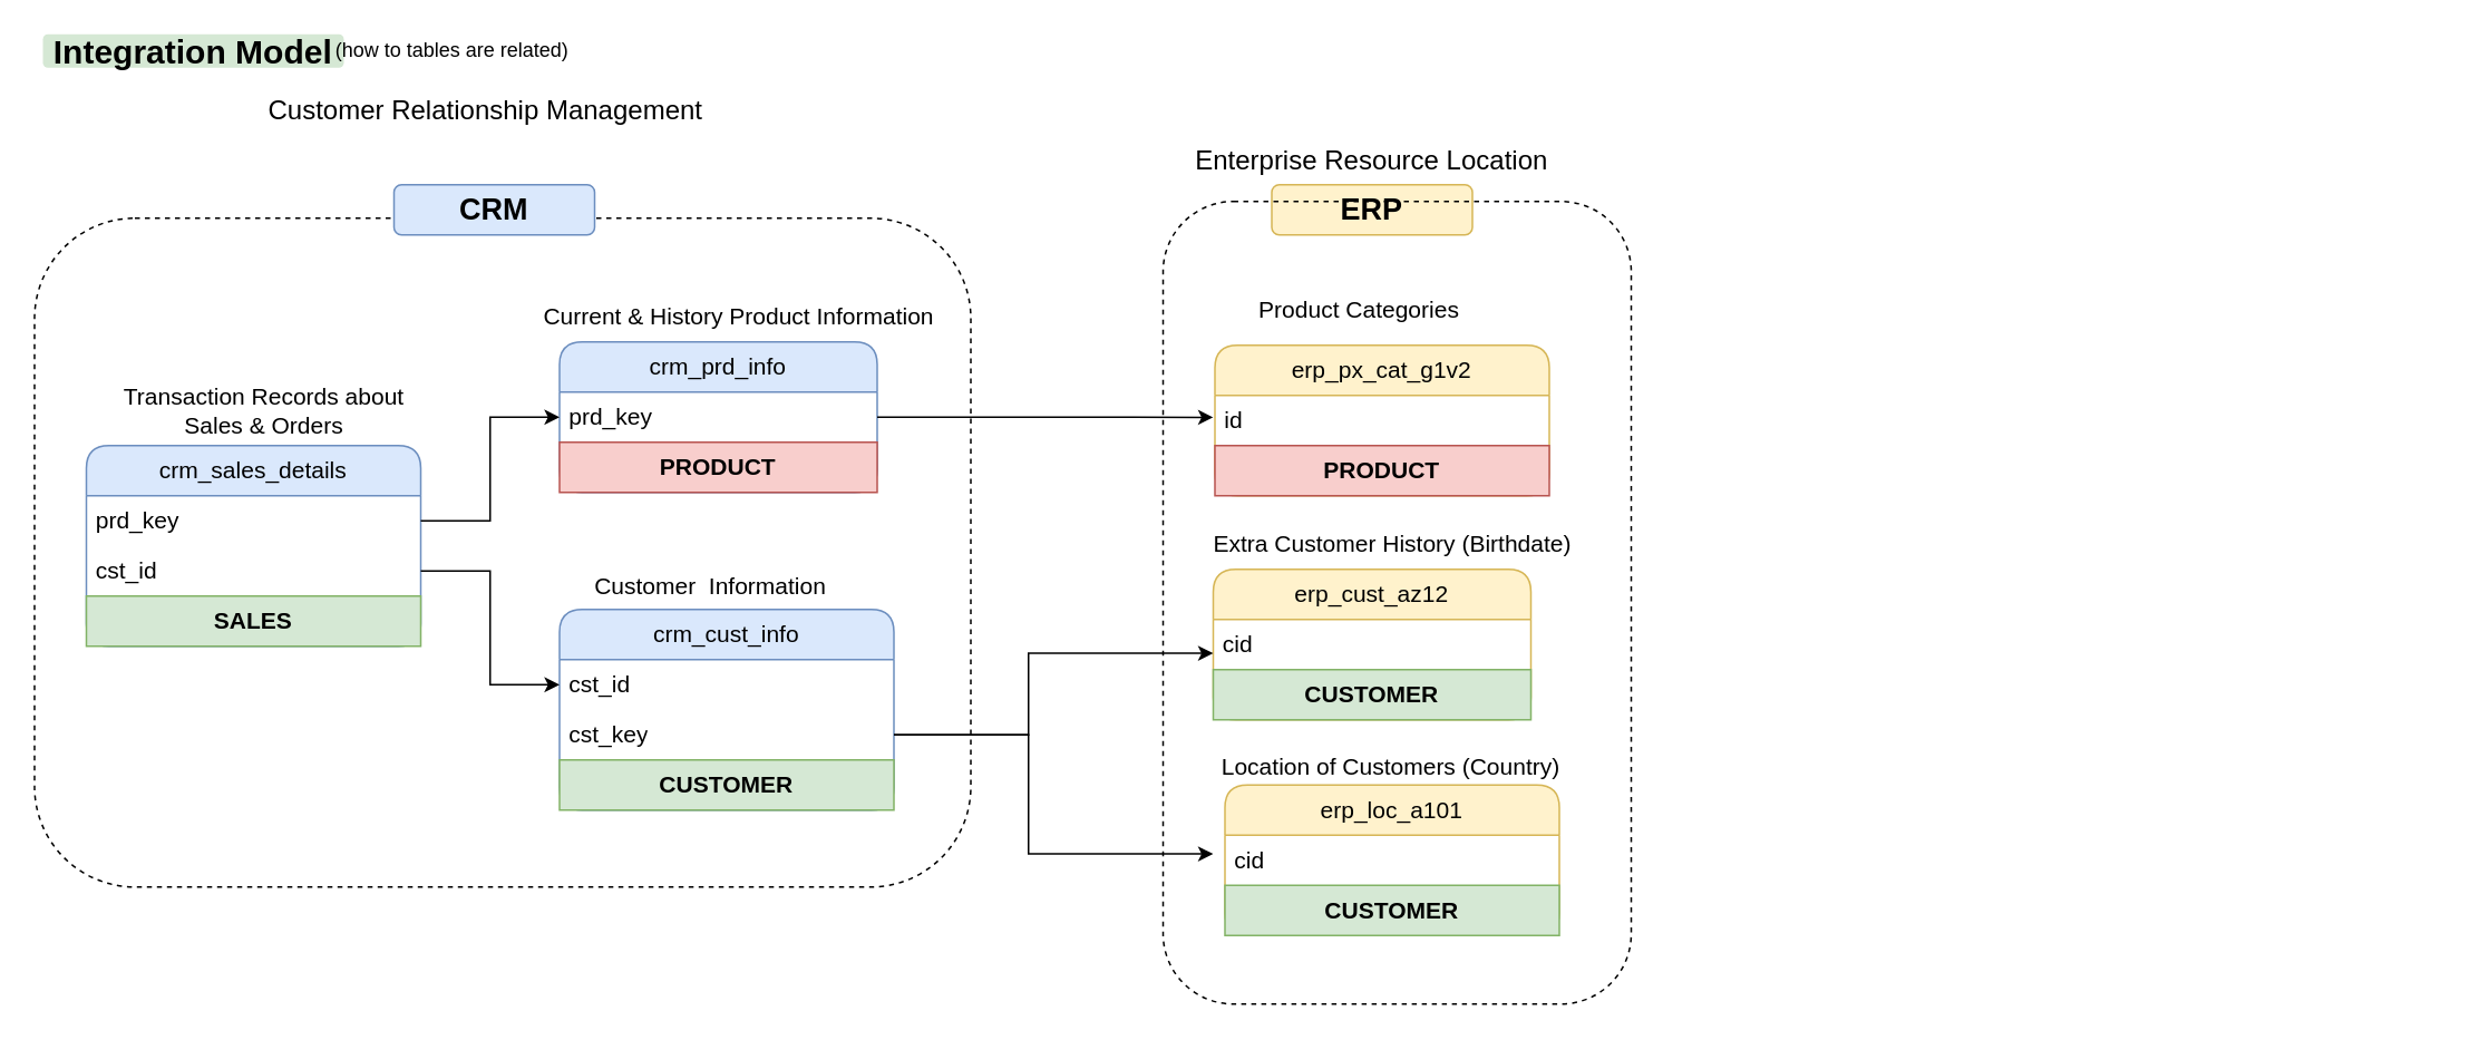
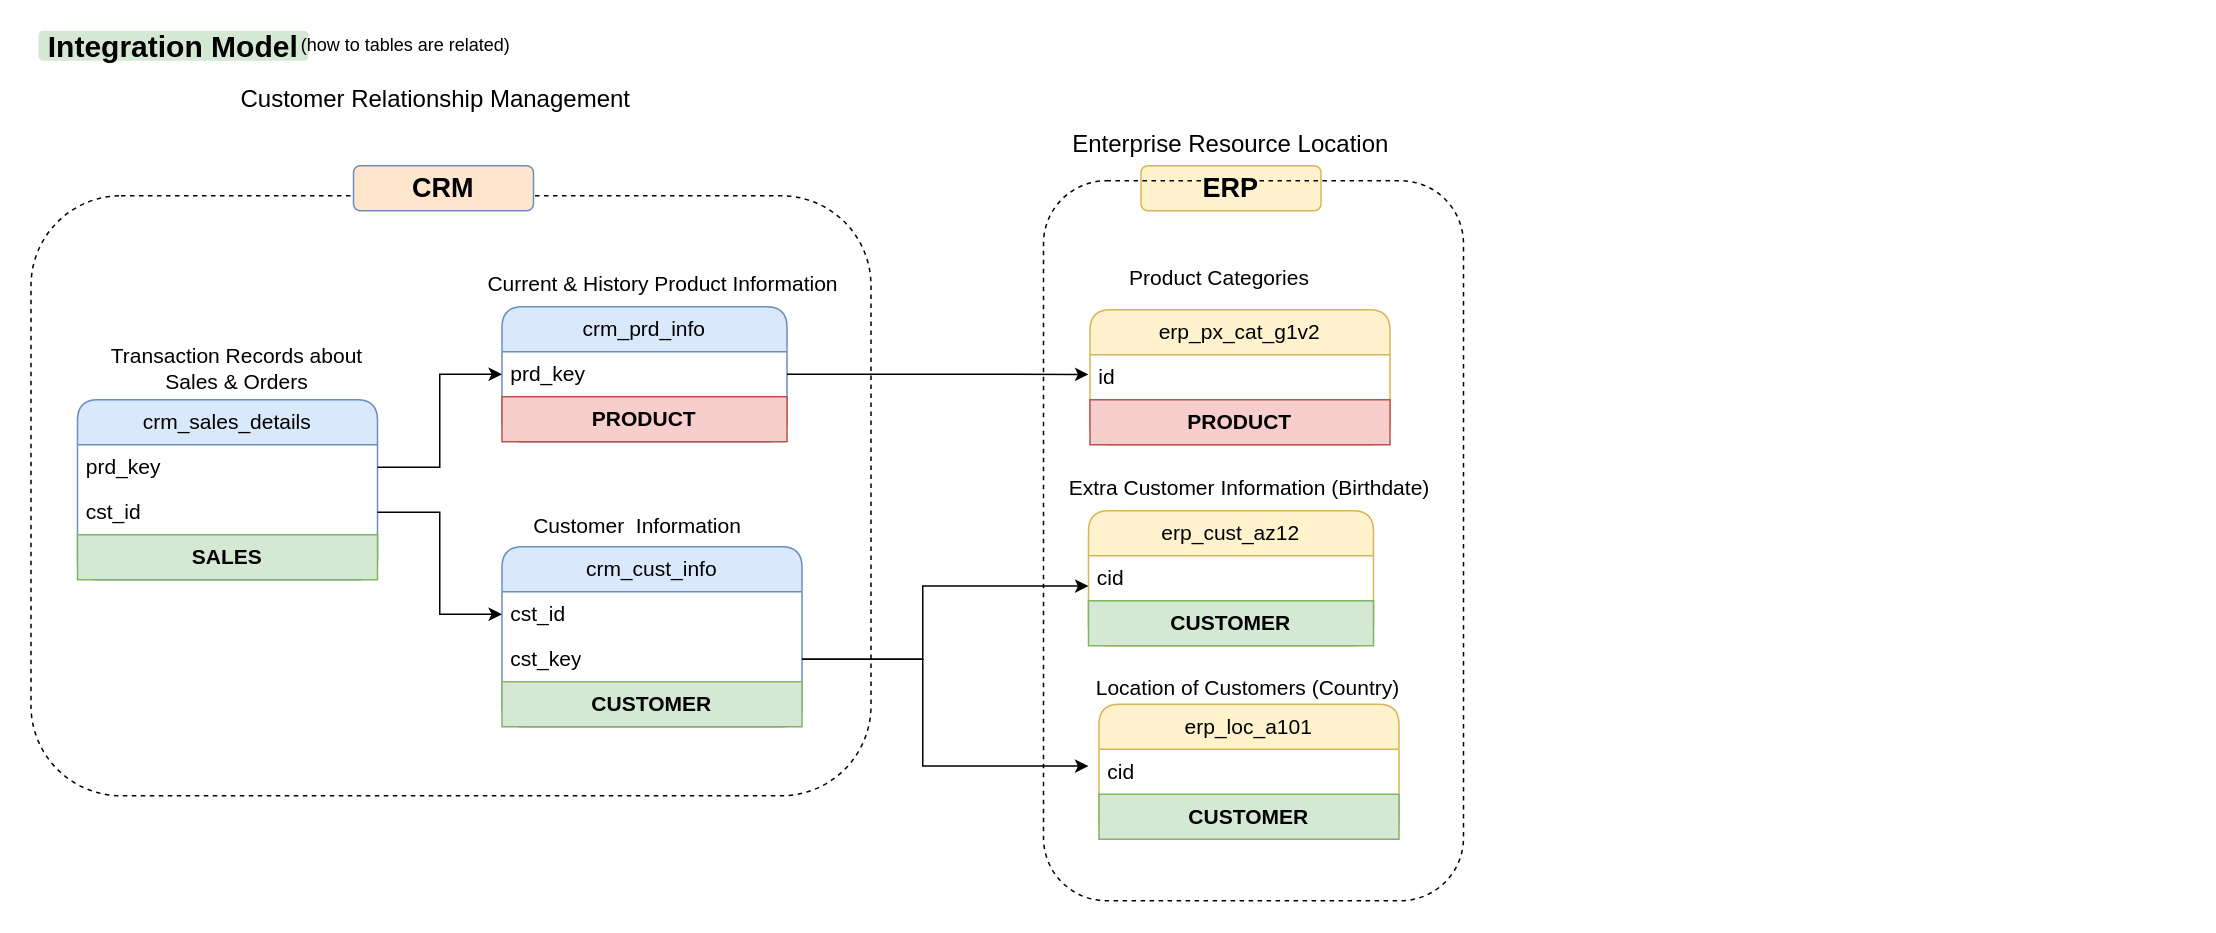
- <mxCell id="21" value="&lt;b&gt;&lt;font style=&quot;font-size: 18px;&quot;&gt;CRM&lt;/font&gt;&lt;/b&gt;" style="rounded=1;whiteSpace=wrap;html=1;fillColor=#dae8fc;strokeColor=#6c8ebf;" vertex="1" parent="1"><mxGeometry x="235" y="110" width="120" height="30" as="geometry" /></mxCell>
+ <mxCell id="21" value="&lt;b&gt;&lt;font style=&quot;font-size: 18px;&quot;&gt;CRM&lt;/font&gt;&lt;/b&gt;" style="rounded=1;whiteSpace=wrap;html=1;fillColor=#ffe6cc;strokeColor=#6c8ebf;" vertex="1" parent="1"><mxGeometry x="235" y="110" width="120" height="30" as="geometry" /></mxCell>
- <mxCell id="37" value="Extra Customer History (Birthdate)" style="text;html=1;align=center;verticalAlign=middle;whiteSpace=wrap;rounded=0;fontSize=14;" vertex="1" parent="33"><mxGeometry width="245" height="30" as="geometry" /></mxCell>
+ <mxCell id="37" value="Extra Customer Information (Birthdate)" style="text;html=1;align=center;verticalAlign=middle;whiteSpace=wrap;rounded=0;fontSize=14;" vertex="1" parent="33"><mxGeometry width="245" height="30" as="geometry" /></mxCell>
